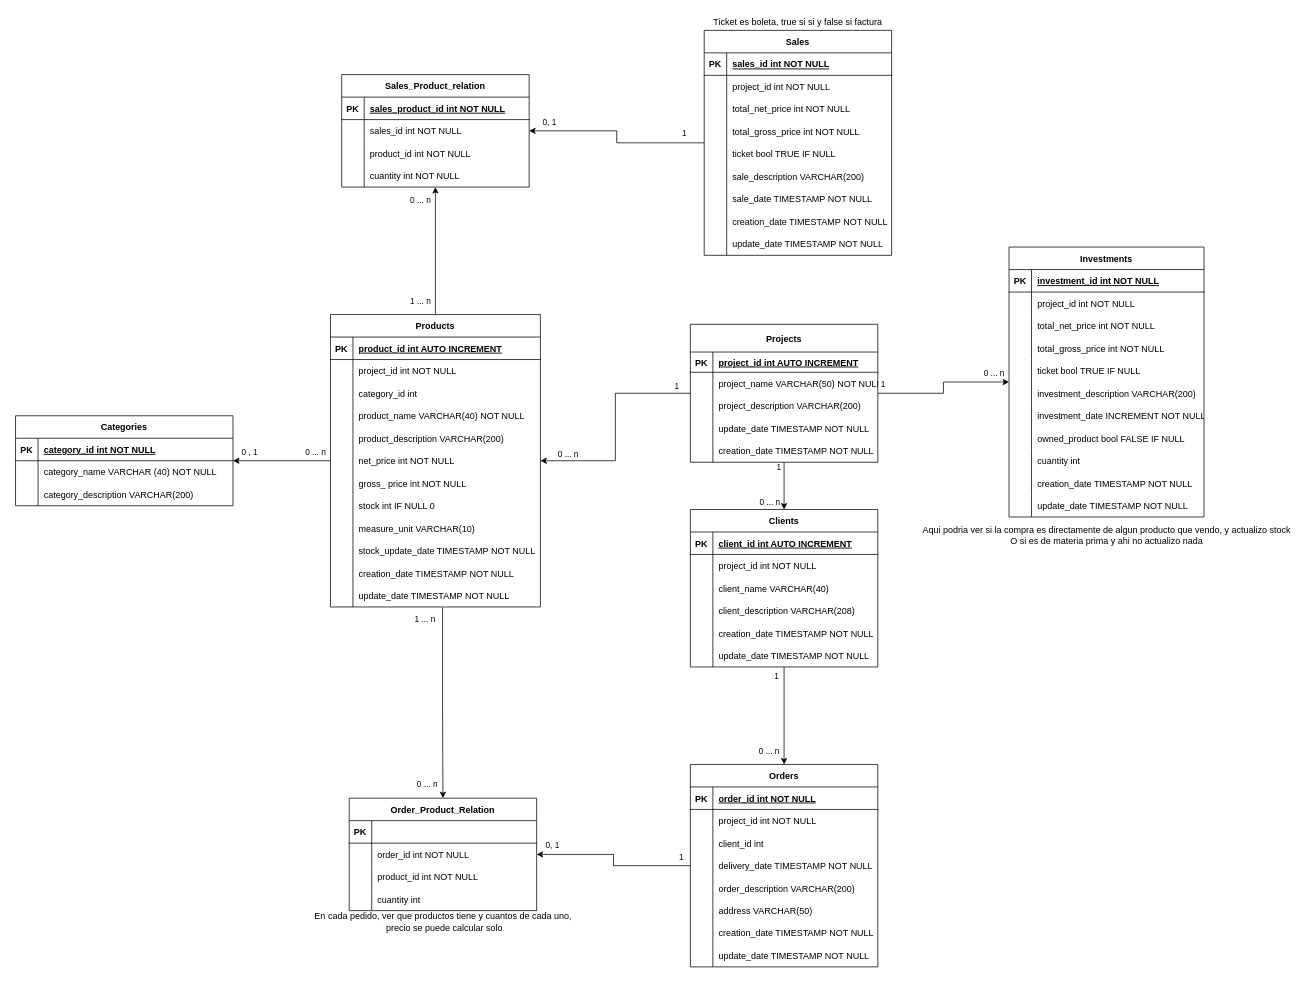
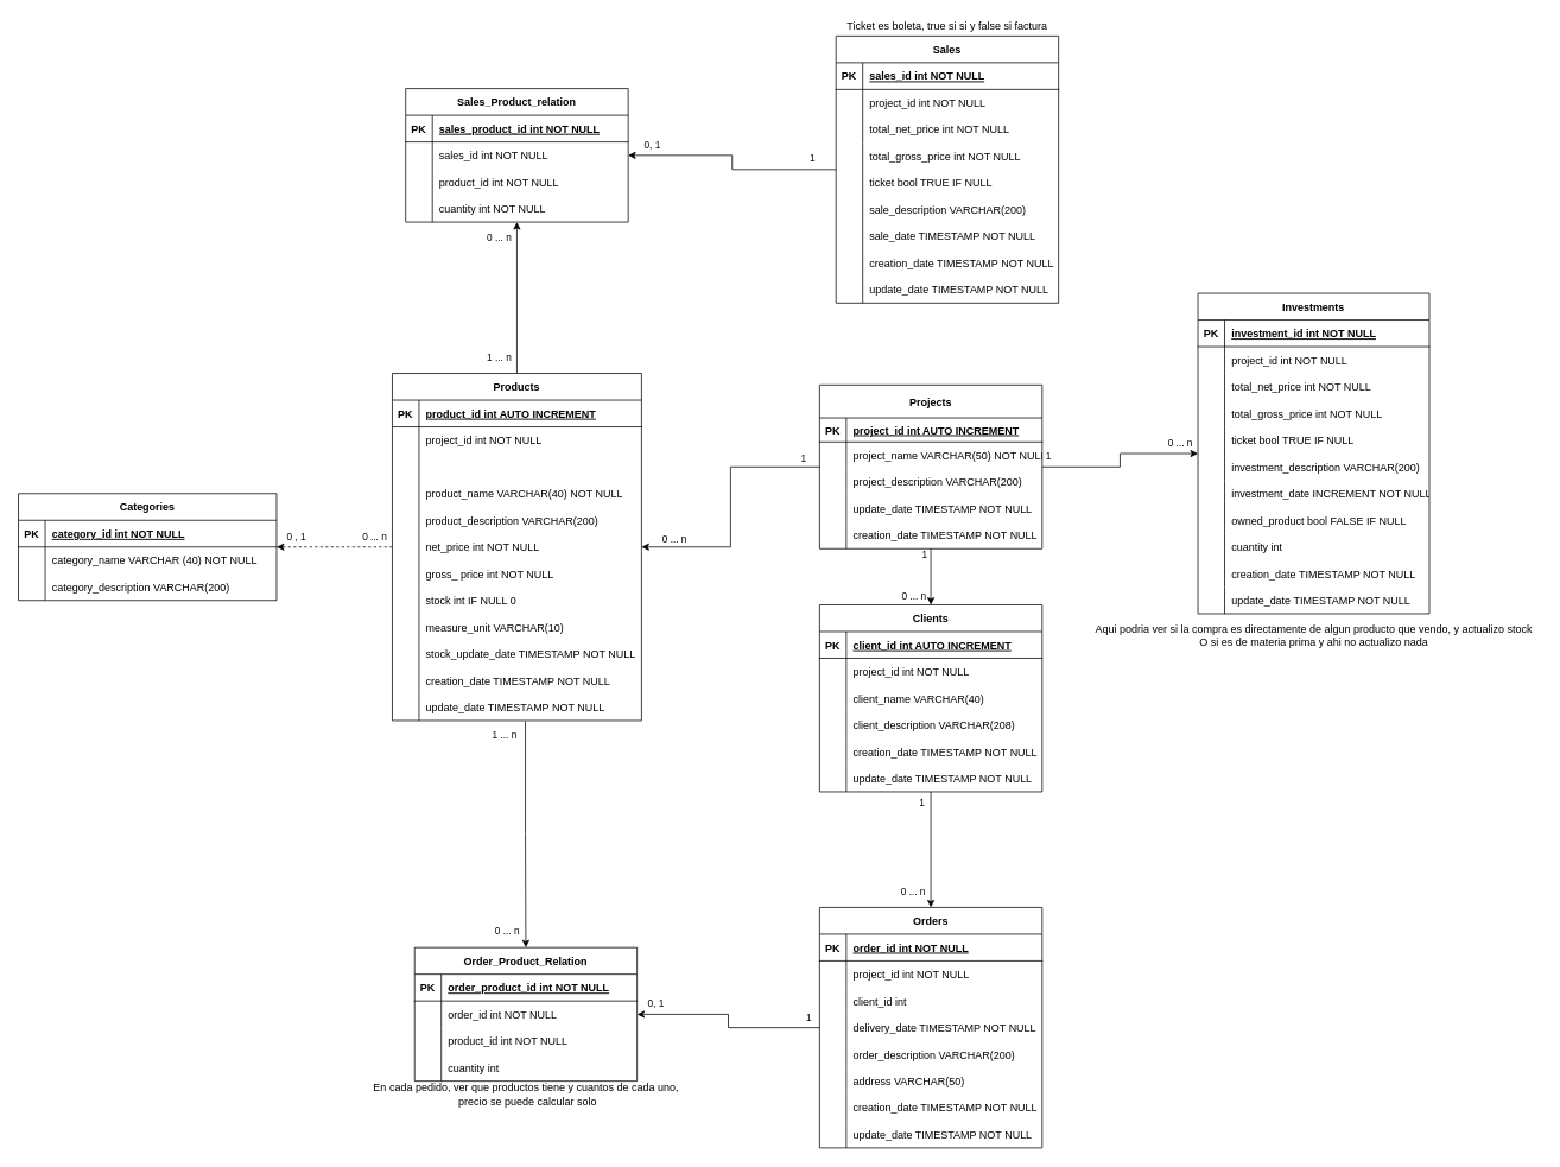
- <mxCell id="17" value="category_id int" style="shape=partialRectangle;overflow=hidden;connectable=0;fillColor=none;top=0;left=0;bottom=0;right=0;align=left;spacingLeft=6;" parent="15" vertex="1"><mxGeometry x="30" width="250" height="30" as="geometry"><mxRectangle width="250" height="30" as="alternateBounds" /></mxGeometry></mxCell>
- <mxCell id="2" style="edgeStyle=orthogonalEdgeStyle;rounded=0;orthogonalLoop=1;jettySize=auto;html=1;" parent="1" source="8" target="182" edge="1"><mxGeometry relative="1" as="geometry" /></mxCell>
+ <mxCell id="2" style="edgeStyle=orthogonalEdgeStyle;rounded=0;orthogonalLoop=1;jettySize=auto;html=1;dashed=1;" parent="1" source="8" target="182" edge="1"><mxGeometry relative="1" as="geometry" /></mxCell>
+ <mxCell id="209" value="order_product_id int NOT NULL " style="shape=partialRectangle;overflow=hidden;connectable=0;fillColor=none;top=0;left=0;bottom=0;right=0;align=left;spacingLeft=6;fontStyle=5;" parent="207" vertex="1"><mxGeometry x="30" width="220" height="30" as="geometry"><mxRectangle width="220" height="30" as="alternateBounds" /></mxGeometry></mxCell>
